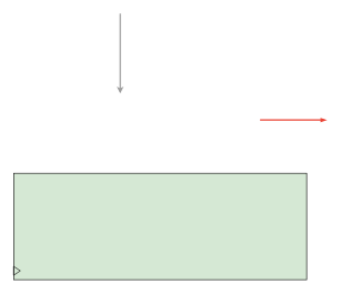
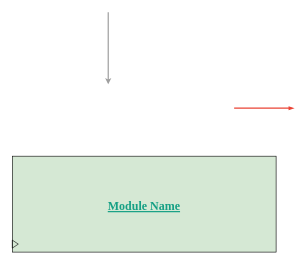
+ <mxCell id="5" value="&lt;font face=&quot;Comic Sans MS&quot; style=&quot;font-size: 20px;&quot;&gt;&lt;b&gt;&lt;u&gt;Module Name&lt;/u&gt;&lt;/b&gt;&lt;/font&gt;" style="text;align=center;html=1;verticalAlign=middle;whiteSpace=wrap;rounded=0;fontColor=#16a085;" vertex="1" parent="2"><mxGeometry y="73.333" width="440" height="20" as="geometry" /></mxCell>
